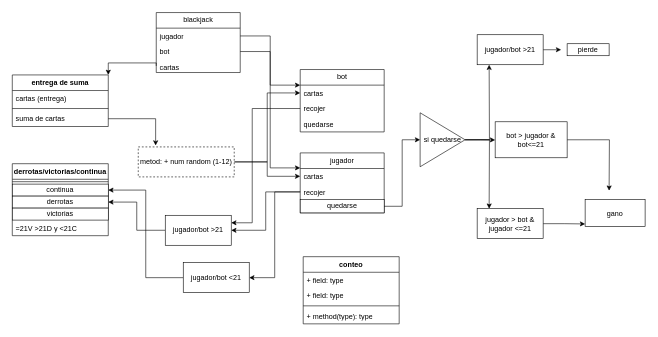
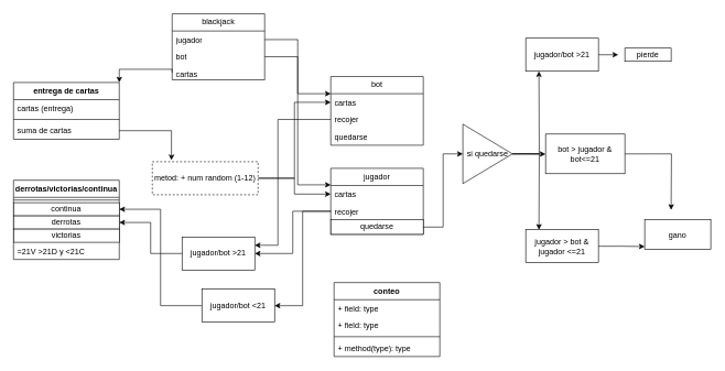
- <mxCell id="2" value="entrega de suma" style="swimlane;fontStyle=1;align=center;verticalAlign=top;childLayout=stackLayout;horizontal=1;startSize=26;horizontalStack=0;resizeParent=1;resizeParentMax=0;resizeLast=0;collapsible=1;marginBottom=0;whiteSpace=wrap;html=1;" vertex="1" parent="1"><mxGeometry x="20" y="124" width="160" height="86" as="geometry" /></mxCell>
+ <mxCell id="2" value="entrega de cartas" style="swimlane;fontStyle=1;align=center;verticalAlign=top;childLayout=stackLayout;horizontal=1;startSize=26;horizontalStack=0;resizeParent=1;resizeParentMax=0;resizeLast=0;collapsible=1;marginBottom=0;whiteSpace=wrap;html=1;" vertex="1" parent="1"><mxGeometry x="20" y="124" width="160" height="86" as="geometry" /></mxCell>
